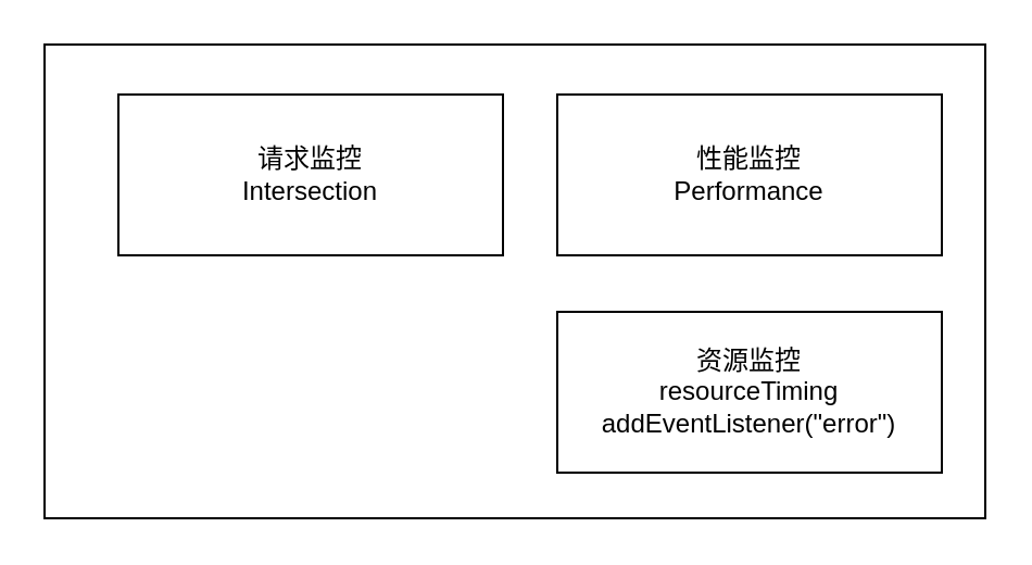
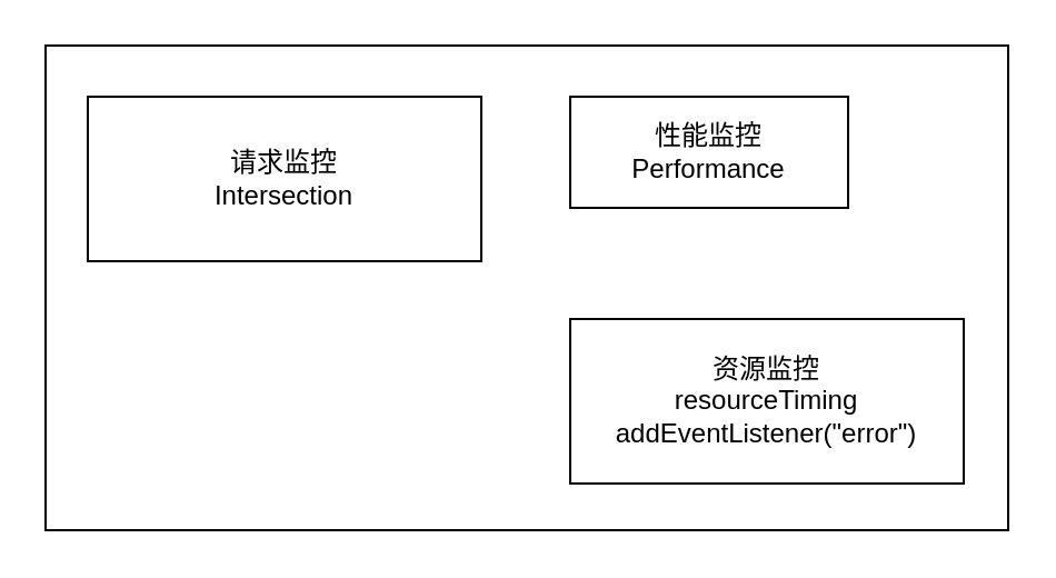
- <mxCell id="4" value="&lt;span&gt;请求监控&lt;/span&gt;&lt;br&gt;&lt;span&gt;Intersection&lt;/span&gt;" style="rounded=0;whiteSpace=wrap;html=1;" parent="1" vertex="1"><mxGeometry x="54" y="43" width="177" height="74" as="geometry" /></mxCell>
+ <mxCell id="4" value="&lt;span&gt;请求监控&lt;/span&gt;&lt;br&gt;&lt;span&gt;Intersection&lt;/span&gt;" style="rounded=0;whiteSpace=wrap;html=1;" parent="1" vertex="1"><mxGeometry x="39" y="43" width="177" height="74" as="geometry" /></mxCell>
- <mxCell id="5" value="性能监控&lt;br&gt;Performance" style="rounded=0;whiteSpace=wrap;html=1;" parent="1" vertex="1"><mxGeometry x="256" y="43" width="177" height="74" as="geometry" /></mxCell>
+ <mxCell id="5" value="性能监控&lt;br&gt;Performance" style="rounded=0;whiteSpace=wrap;html=1;" parent="1" vertex="1"><mxGeometry x="256" y="43" width="125" height="50" as="geometry" /></mxCell>
